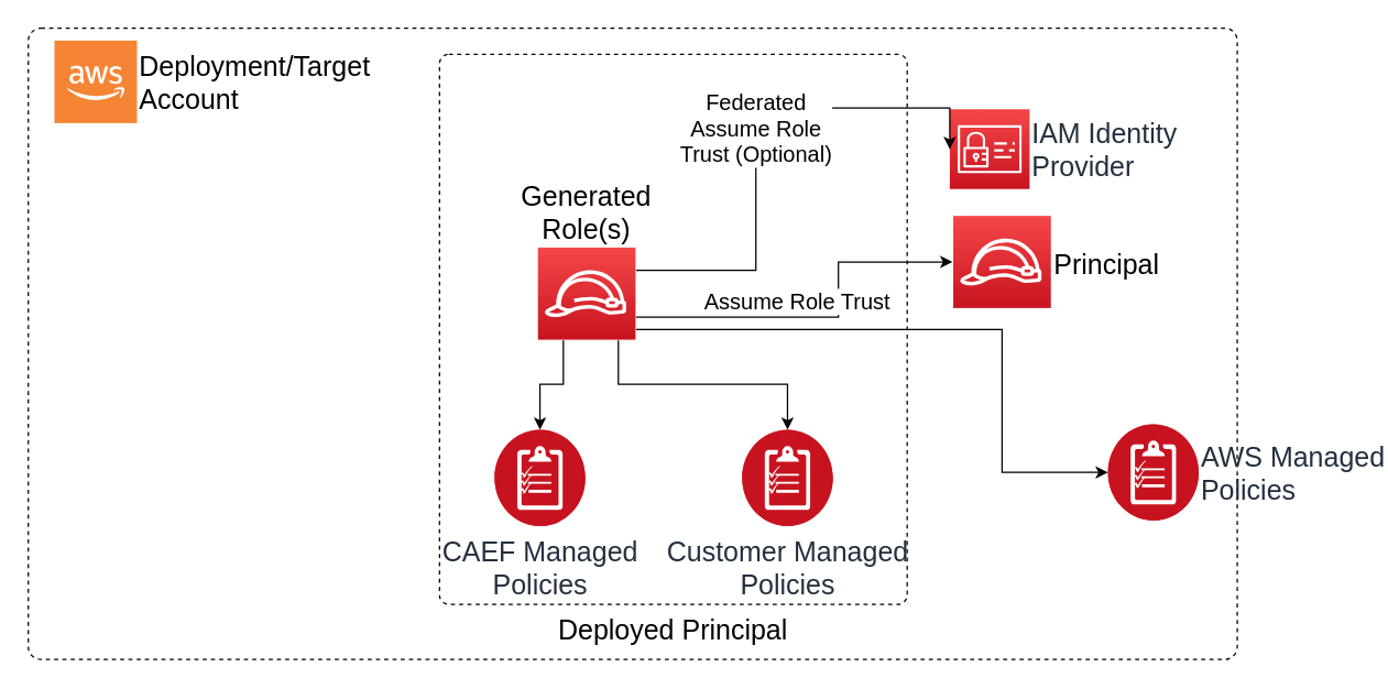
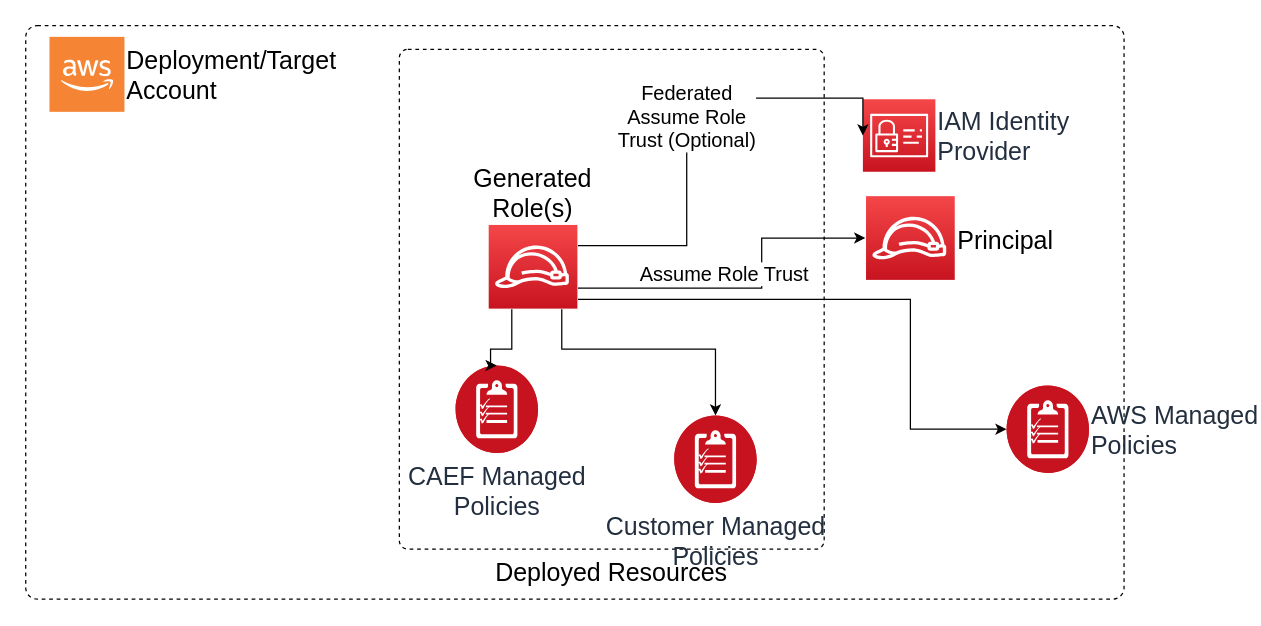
- <mxCell id="8" value="CAEF Managed &lt;br&gt;Policies" style="fillColor=#C7131F;verticalLabelPosition=bottom;sketch=0;html=1;strokeColor=#ffffff;verticalAlign=top;align=center;points=[[0.145,0.145,0],[0.5,0,0],[0.855,0.145,0],[1,0.5,0],[0.855,0.855,0],[0.5,1,0],[0.145,0.855,0],[0,0.5,0]];pointerEvents=1;shape=mxgraph.cisco_safe.compositeIcon;bgIcon=ellipse;resIcon=mxgraph.cisco_safe.capability.policy_configuration;fontSize=20;fontColor=#232F3E;gradientColor=#F54749;gradientDirection=north;dashed=0;fontStyle=0;" parent="1" vertex="1"><mxGeometry x="359" y="312" width="66" height="70" as="geometry" /></mxCell>
+ <mxCell id="8" value="CAEF Managed &lt;br&gt;Policies" style="fillColor=#C7131F;verticalLabelPosition=bottom;sketch=0;html=1;strokeColor=#ffffff;verticalAlign=top;align=center;points=[[0.145,0.145,0],[0.5,0,0],[0.855,0.145,0],[1,0.5,0],[0.855,0.855,0],[0.5,1,0],[0.145,0.855,0],[0,0.5,0]];pointerEvents=1;shape=mxgraph.cisco_safe.compositeIcon;bgIcon=ellipse;resIcon=mxgraph.cisco_safe.capability.policy_configuration;fontSize=20;fontColor=#232F3E;gradientColor=#F54749;gradientDirection=north;dashed=0;fontStyle=0;" parent="1" vertex="1"><mxGeometry x="364" y="292" width="66" height="70" as="geometry" /></mxCell>
- <mxCell id="16" value="Customer Managed&lt;br&gt;Policies" style="fillColor=#C7131F;verticalLabelPosition=bottom;sketch=0;html=1;strokeColor=#ffffff;verticalAlign=top;align=center;points=[[0.145,0.145,0],[0.5,0,0],[0.855,0.145,0],[1,0.5,0],[0.855,0.855,0],[0.5,1,0],[0.145,0.855,0],[0,0.5,0]];pointerEvents=1;shape=mxgraph.cisco_safe.compositeIcon;bgIcon=ellipse;resIcon=mxgraph.cisco_safe.capability.policy_configuration;fontSize=20;fontColor=#232F3E;gradientColor=#F54749;gradientDirection=north;dashed=0;fontStyle=0;" parent="1" vertex="1"><mxGeometry x="539" y="312" width="66" height="70" as="geometry" /></mxCell>
+ <mxCell id="16" value="Customer Managed&lt;br&gt;Policies" style="fillColor=#C7131F;verticalLabelPosition=bottom;sketch=0;html=1;strokeColor=#ffffff;verticalAlign=top;align=center;points=[[0.145,0.145,0],[0.5,0,0],[0.855,0.145,0],[1,0.5,0],[0.855,0.855,0],[0.5,1,0],[0.145,0.855,0],[0,0.5,0]];pointerEvents=1;shape=mxgraph.cisco_safe.compositeIcon;bgIcon=ellipse;resIcon=mxgraph.cisco_safe.capability.policy_configuration;fontSize=20;fontColor=#232F3E;gradientColor=#F54749;gradientDirection=north;dashed=0;fontStyle=0;" parent="1" vertex="1"><mxGeometry x="539" y="332" width="66" height="70" as="geometry" /></mxCell>
- <mxCell id="3" value="Deployed Principal" style="rounded=1;whiteSpace=wrap;html=1;fontSize=20;fillColor=none;arcSize=2;dashed=1;labelPosition=center;verticalLabelPosition=bottom;align=center;verticalAlign=top;" parent="1" vertex="1"><mxGeometry x="319" y="39" width="340" height="400" as="geometry" /></mxCell>
+ <mxCell id="3" value="Deployed Resources" style="rounded=1;whiteSpace=wrap;html=1;fontSize=20;fillColor=none;arcSize=2;dashed=1;labelPosition=center;verticalLabelPosition=bottom;align=center;verticalAlign=top;" parent="1" vertex="1"><mxGeometry x="319" y="39" width="340" height="400" as="geometry" /></mxCell>
